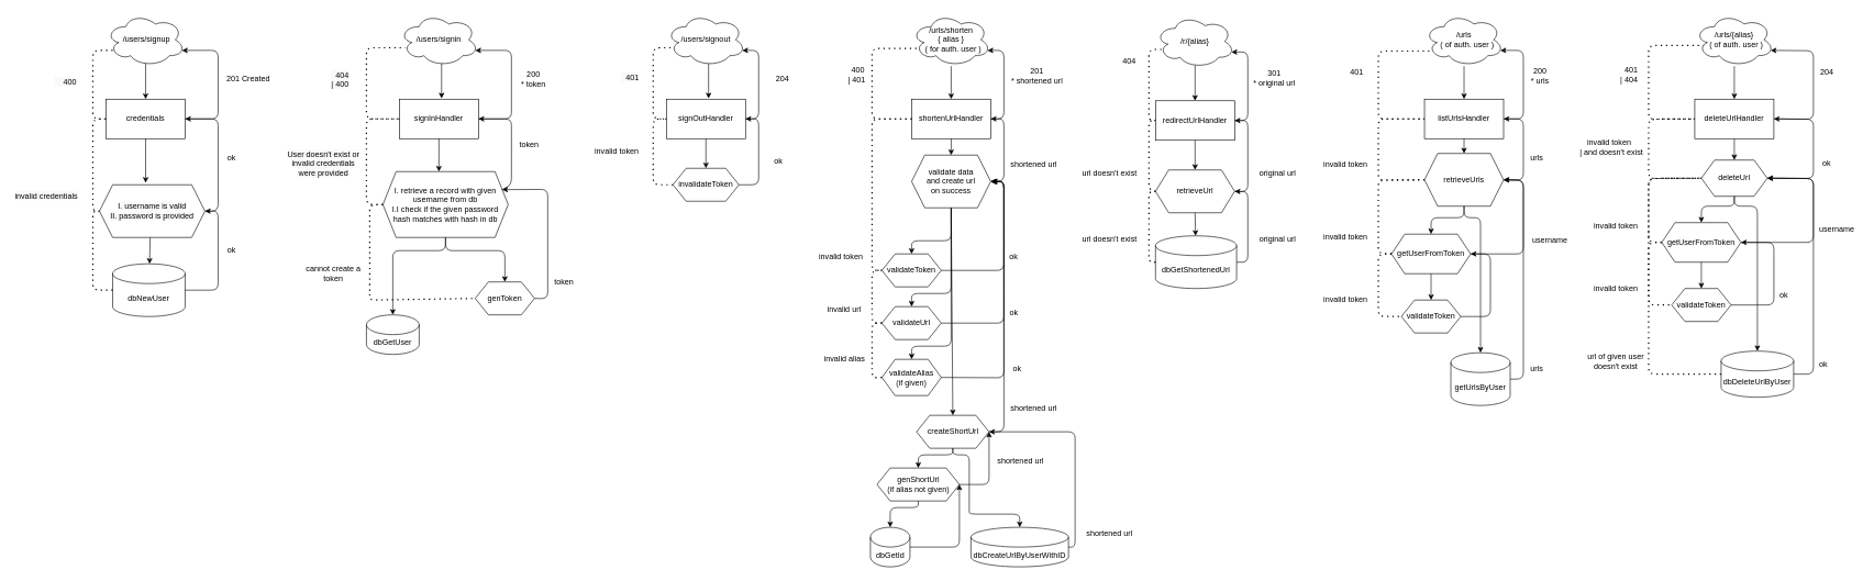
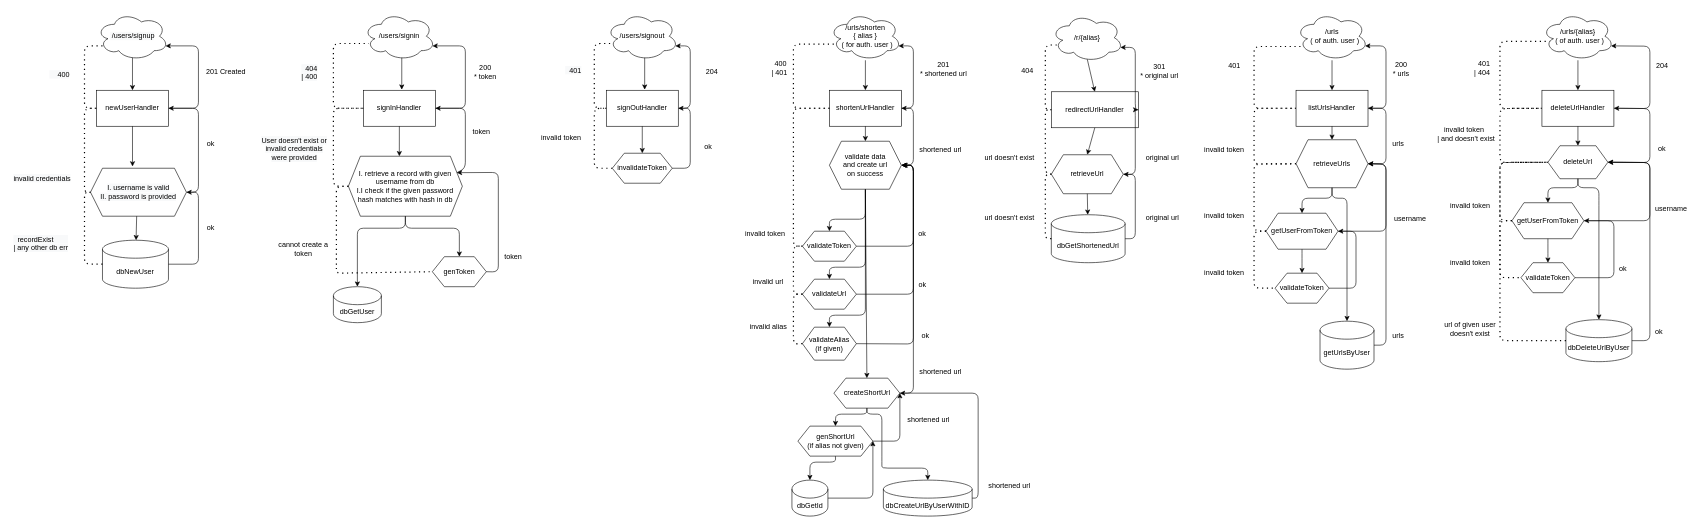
- <mxCell id="112" value="404" style="text;html=1;align=center;verticalAlign=middle;resizable=0;points=[];autosize=1;" vertex="1" parent="1"><mxGeometry x="1692" y="82.5" width="40" height="20" as="geometry" /></mxCell>
+ <mxCell id="112" value="404" style="text;html=1;align=center;verticalAlign=middle;resizable=0;points=[];autosize=1;" vertex="1" parent="1"><mxGeometry x="1692" y="107.5" width="40" height="20" as="geometry" /></mxCell>
- <mxCell id="4" value="credentials" style="rounded=0;whiteSpace=wrap;html=1;direction=east;" parent="1" vertex="1"><mxGeometry x="160" y="150" width="120" height="60" as="geometry" /></mxCell>
+ <mxCell id="4" value="newUserHandler" style="rounded=0;whiteSpace=wrap;html=1;direction=east;" parent="1" vertex="1"><mxGeometry x="160" y="150" width="120" height="60" as="geometry" /></mxCell>
- <mxCell id="18" value="redirectUrlHandler" style="rounded=0;whiteSpace=wrap;html=1;" parent="1" vertex="1"><mxGeometry x="1752" y="152.5" width="120" height="60" as="geometry" /></mxCell>
+ <mxCell id="18" value="redirectUrlHandler" style="rounded=0;whiteSpace=wrap;html=1;" parent="1" vertex="1"><mxGeometry x="1752" y="152.5" width="145" height="60" as="geometry" /></mxCell>
+ <mxCell id="176" value="&lt;div style=&quot;color: rgb(0, 0, 0); font-family: helvetica; font-size: 12px; font-style: normal; font-weight: 400; letter-spacing: normal; text-indent: 0px; text-transform: none; word-spacing: 0px; background-color: rgb(248, 249, 250); text-align: left;&quot;&gt;&lt;span&gt;&amp;nbsp; recordExist&lt;/span&gt;&lt;/div&gt;&lt;span style=&quot;color: rgb(0, 0, 0); font-family: helvetica; font-size: 12px; font-style: normal; font-weight: 400; letter-spacing: normal; text-align: center; text-indent: 0px; text-transform: none; word-spacing: 0px; background-color: rgb(248, 249, 250); display: inline; float: none;&quot;&gt;| any other db err&lt;/span&gt;" style="text;whiteSpace=wrap;html=1;" vertex="1" parent="1"><mxGeometry x="20" y="385" width="120" height="40" as="geometry" /></mxCell>
